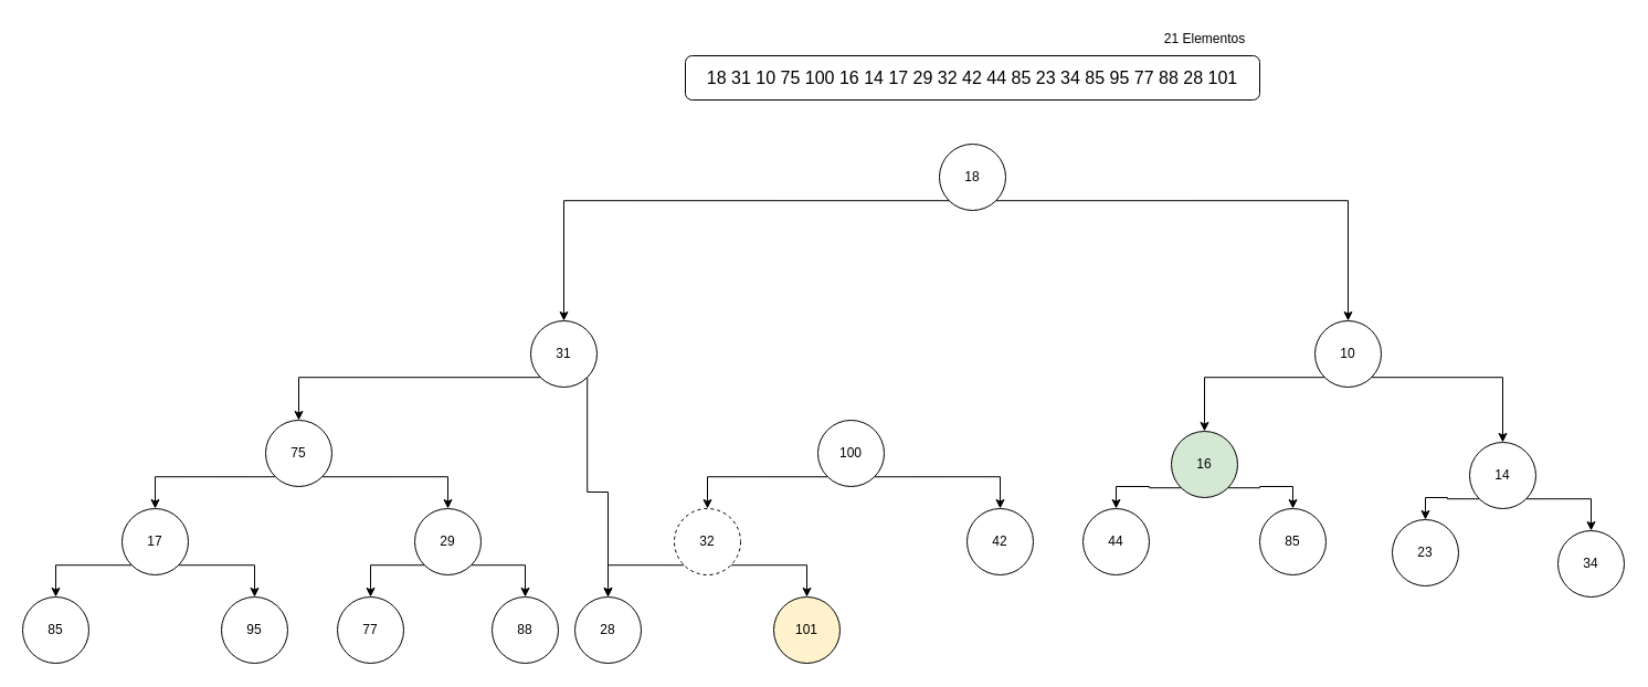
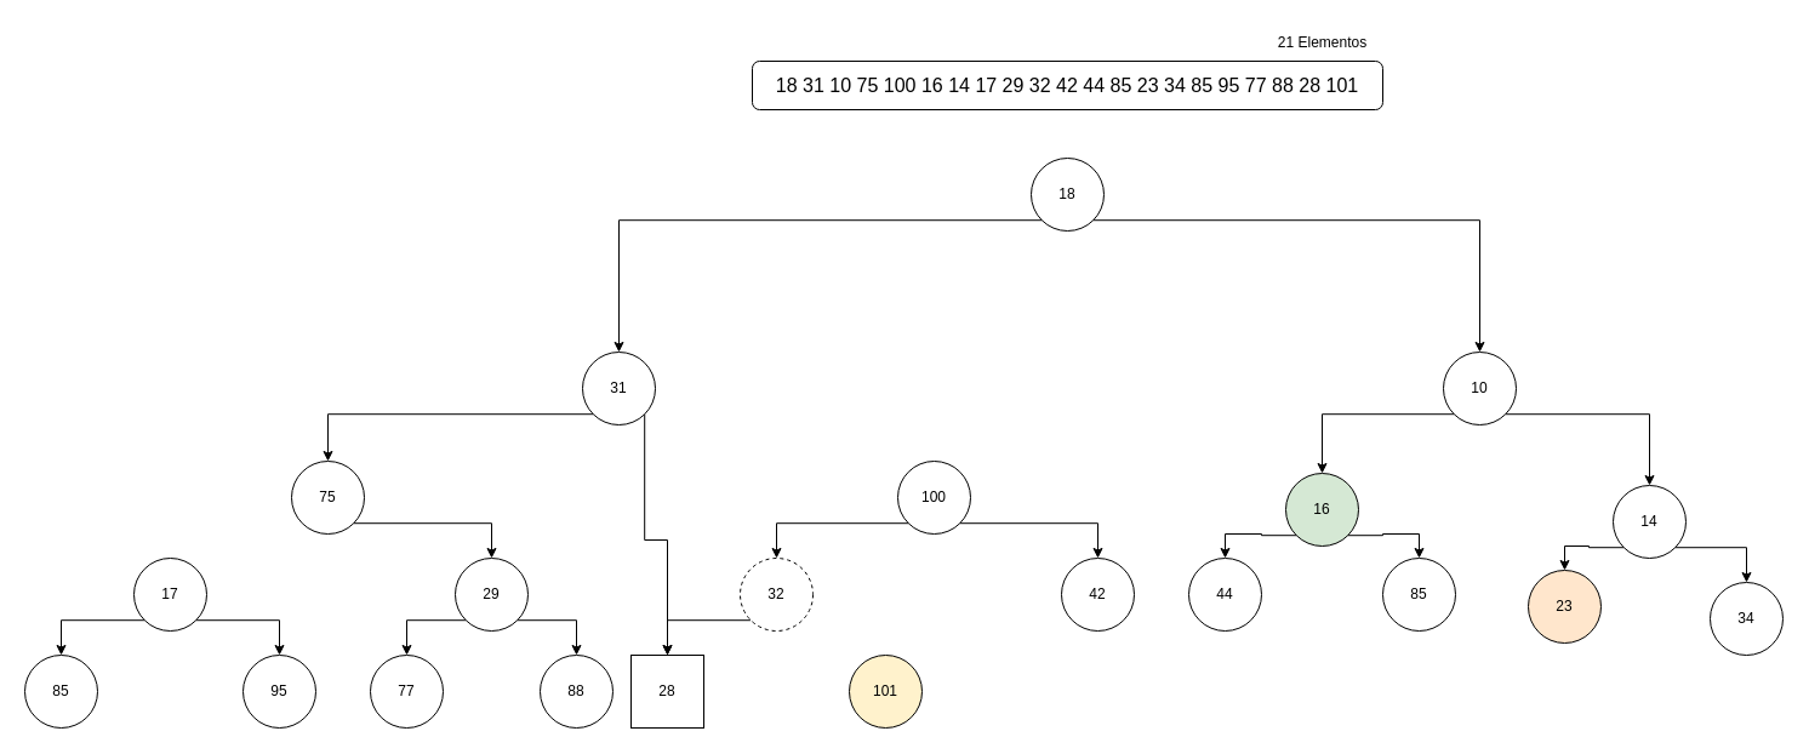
- <mxCell id="9" style="edgeStyle=orthogonalEdgeStyle;rounded=0;orthogonalLoop=1;jettySize=auto;html=1;exitX=0;exitY=1;exitDx=0;exitDy=0;entryX=0.5;entryY=0;entryDx=0;entryDy=0;" edge="1" parent="1" source="11" target="14"><mxGeometry relative="1" as="geometry" /></mxCell>
- <mxCell id="42" value="23" style="ellipse;whiteSpace=wrap;html=1;aspect=fixed;" vertex="1" parent="1"><mxGeometry x="1260" y="470" width="60" height="60" as="geometry" /></mxCell>
+ <mxCell id="42" value="23" style="ellipse;whiteSpace=wrap;html=1;aspect=fixed;fillColor=#ffe6cc;" vertex="1" parent="1"><mxGeometry x="1260" y="470" width="60" height="60" as="geometry" /></mxCell>
- <mxCell id="25" style="edgeStyle=orthogonalEdgeStyle;rounded=0;orthogonalLoop=1;jettySize=auto;html=1;exitX=1;exitY=1;exitDx=0;exitDy=0;entryX=0.5;entryY=0;entryDx=0;entryDy=0;" edge="1" parent="1" source="27" target="28"><mxGeometry relative="1" as="geometry" /></mxCell>
- <mxCell id="30" value="28" style="ellipse;whiteSpace=wrap;html=1;aspect=fixed;" vertex="1" parent="1"><mxGeometry x="520" y="540" width="60" height="60" as="geometry" /></mxCell>
+ <mxCell id="30" value="28" style="whiteSpace=wrap;html=1;aspect=fixed;rounded=0;" vertex="1" parent="1"><mxGeometry x="520" y="540" width="60" height="60" as="geometry" /></mxCell>
